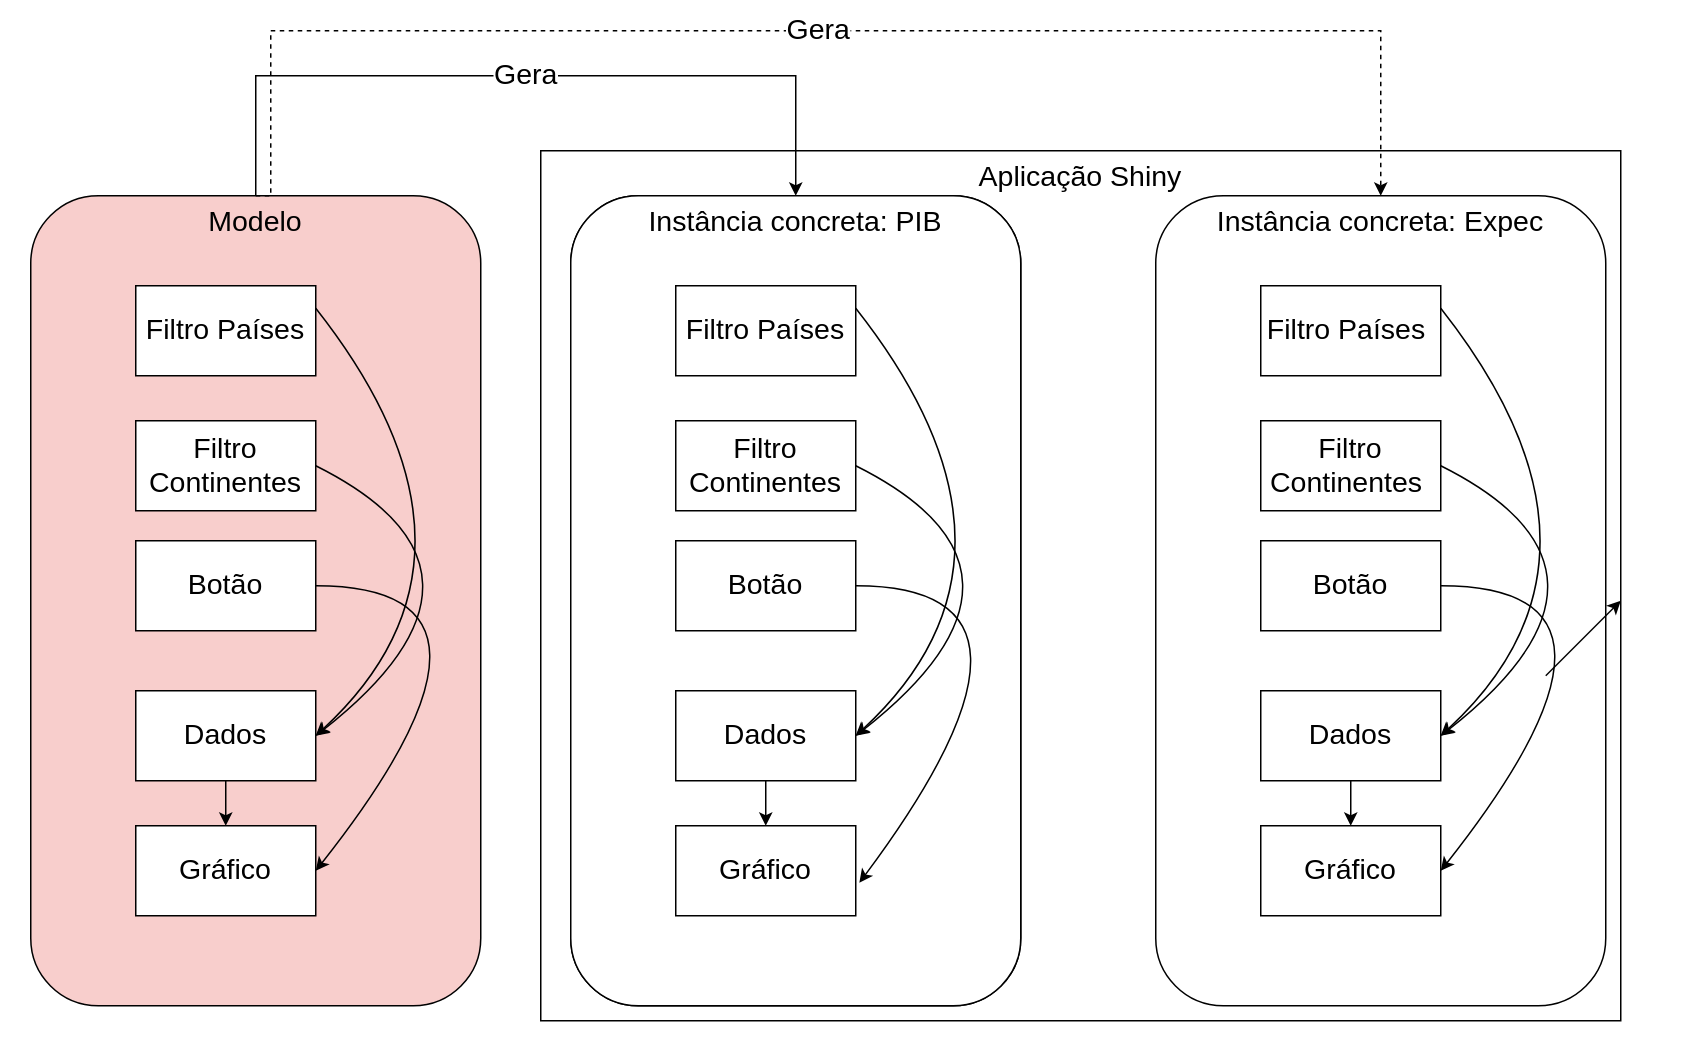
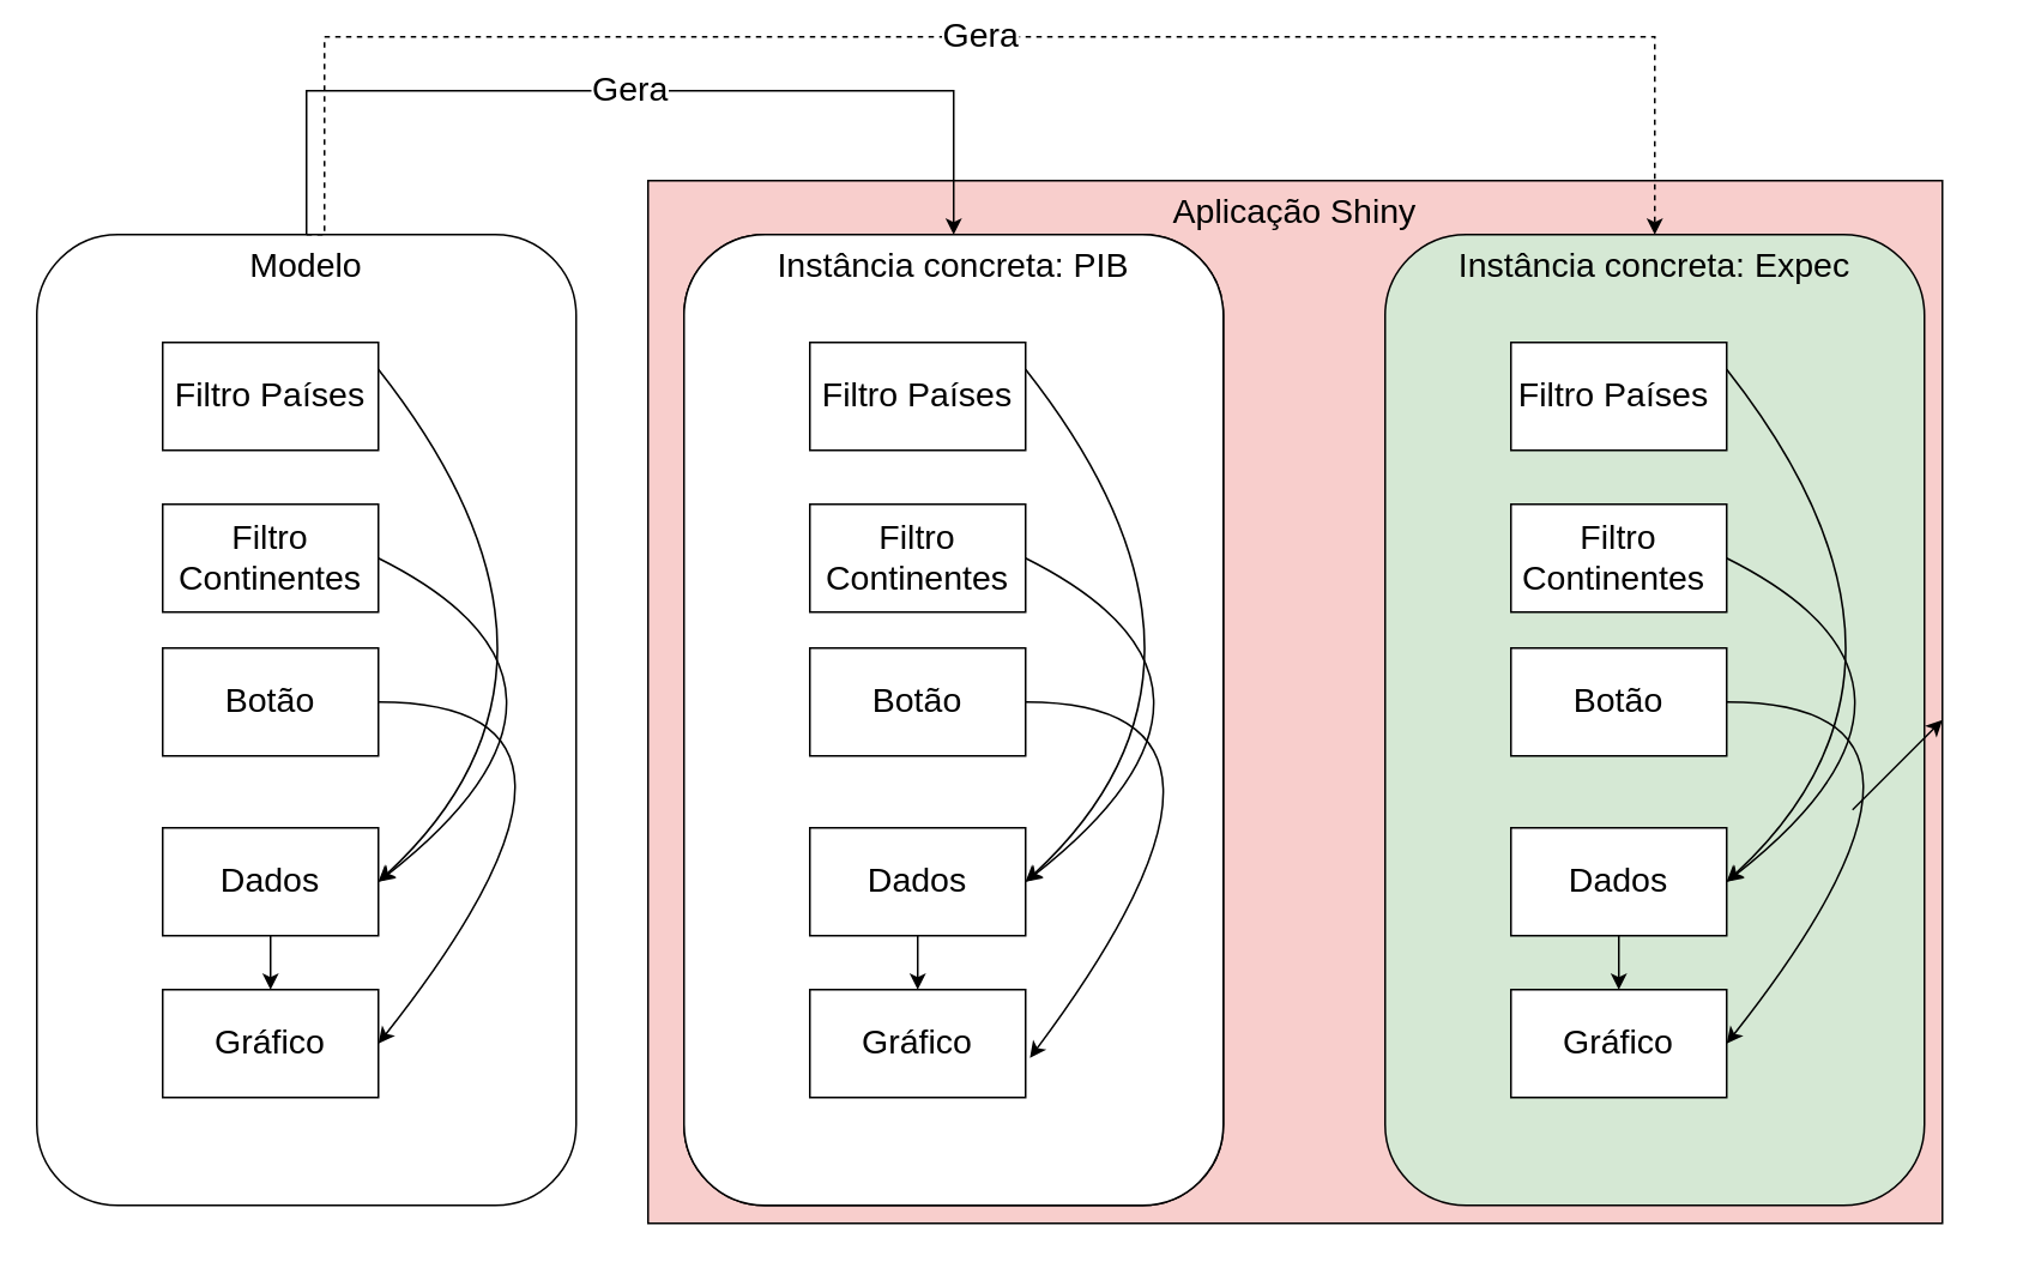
- <mxCell id="32" value="Modelo" style="rounded=1;whiteSpace=wrap;html=1;fontSize=19;verticalAlign=top;fillColor=#f8cecc;" vertex="1" parent="1"><mxGeometry x="20" y="130" width="300" height="540" as="geometry" /></mxCell>
+ <mxCell id="32" value="Modelo" style="rounded=1;whiteSpace=wrap;html=1;fontSize=19;verticalAlign=top;" vertex="1" parent="1"><mxGeometry x="20" y="130" width="300" height="540" as="geometry" /></mxCell>
- <mxCell id="3" value="Instância concreta: Expec" style="rounded=1;whiteSpace=wrap;html=1;fontSize=19;verticalAlign=top;" vertex="1" parent="1"><mxGeometry x="770" y="130" width="300" height="540" as="geometry" /></mxCell>
+ <mxCell id="3" value="Instância concreta: Expec" style="rounded=1;whiteSpace=wrap;html=1;fontSize=19;verticalAlign=top;fillColor=#d5e8d4;" vertex="1" parent="1"><mxGeometry x="770" y="130" width="300" height="540" as="geometry" /></mxCell>
- <mxCell id="2" value="Aplicação Shiny" style="rounded=0;whiteSpace=wrap;html=1;verticalAlign=top;fontSize=19;" vertex="1" parent="1"><mxGeometry x="360" y="100" width="720" height="580" as="geometry" /></mxCell>
+ <mxCell id="2" value="Aplicação Shiny" style="rounded=0;whiteSpace=wrap;html=1;verticalAlign=top;fontSize=19;fillColor=#f8cecc;" vertex="1" parent="1"><mxGeometry x="360" y="100" width="720" height="580" as="geometry" /></mxCell>
